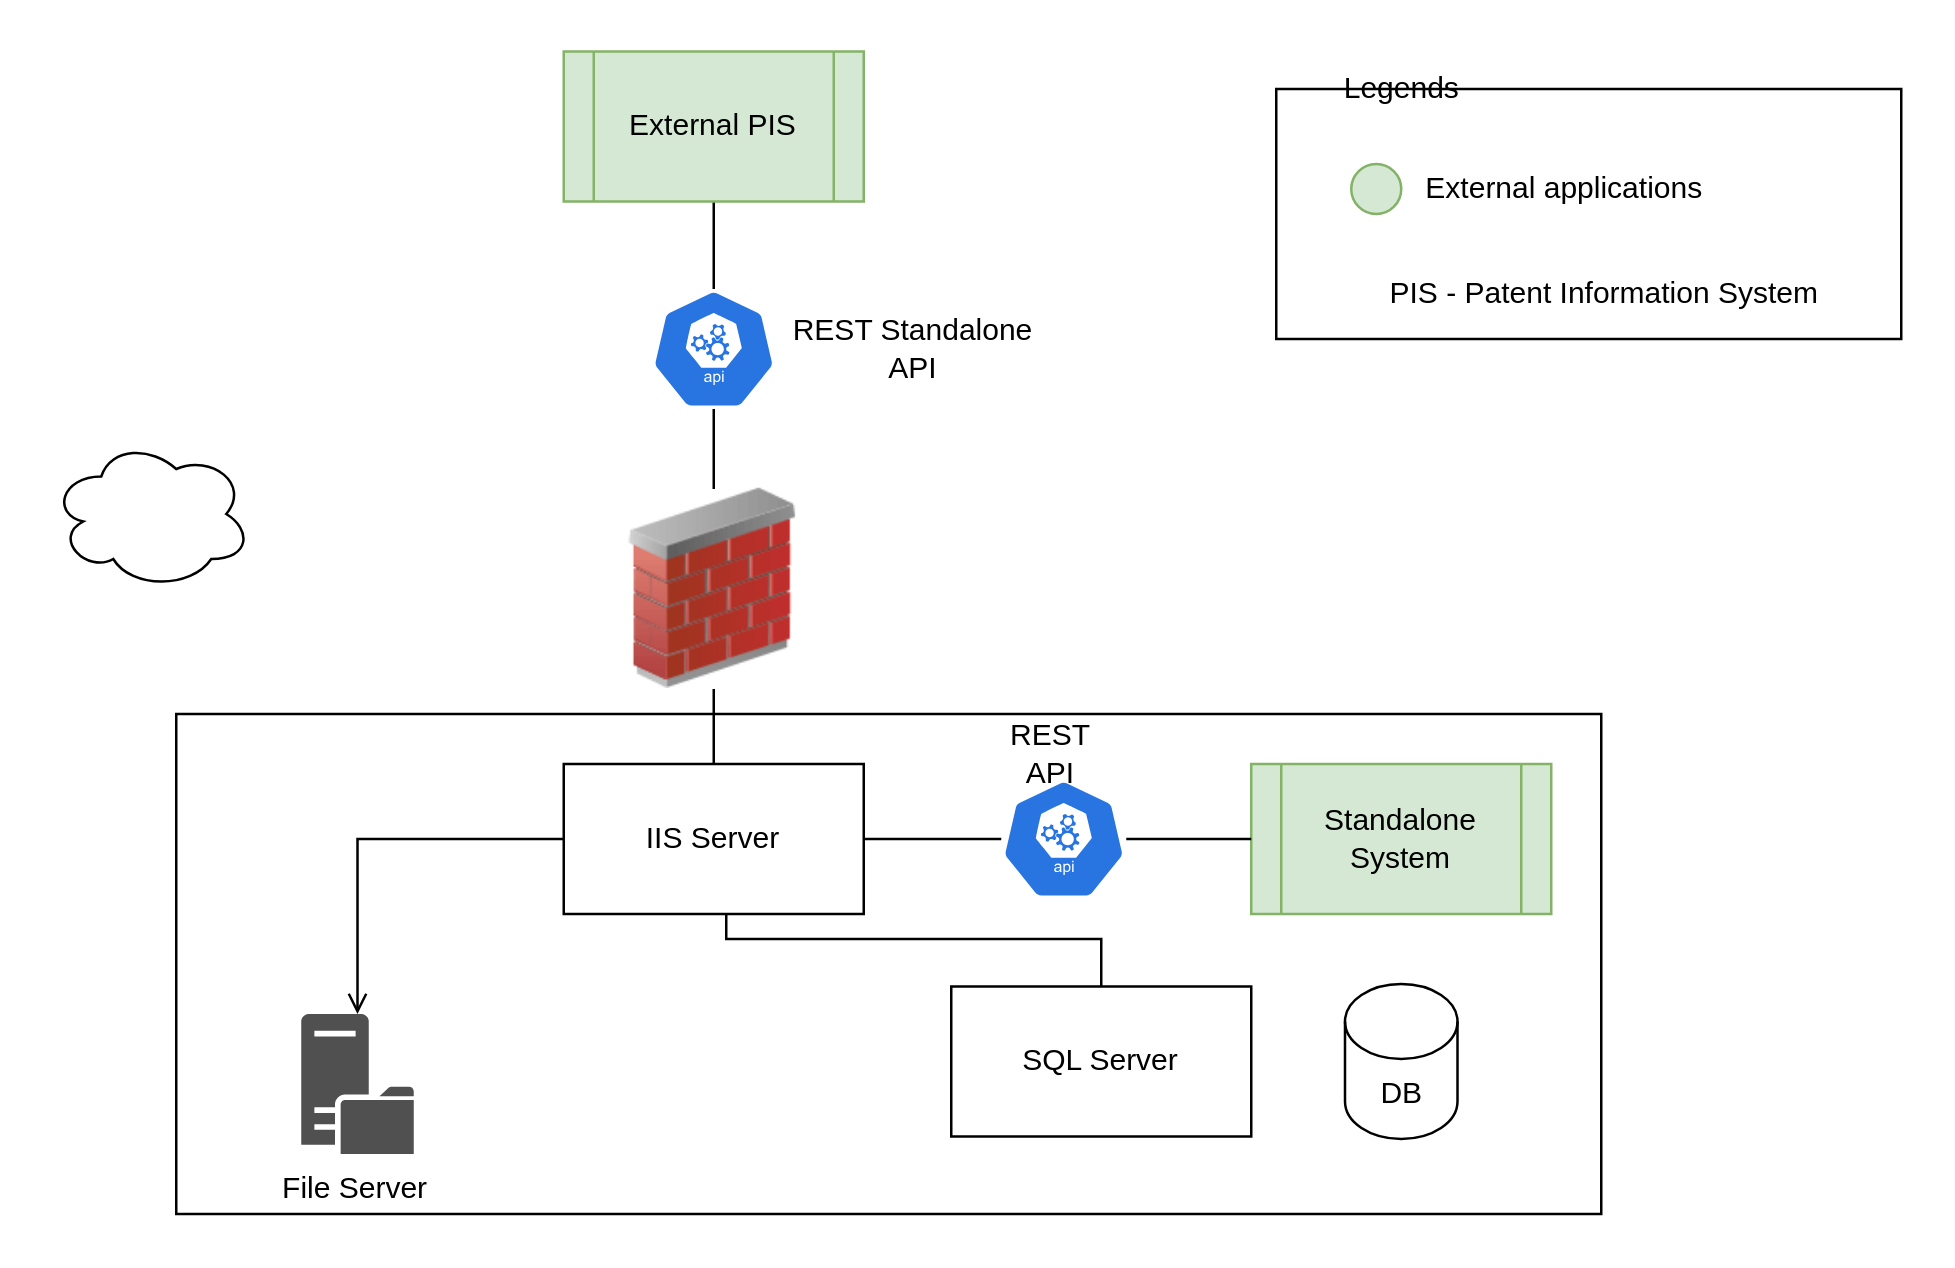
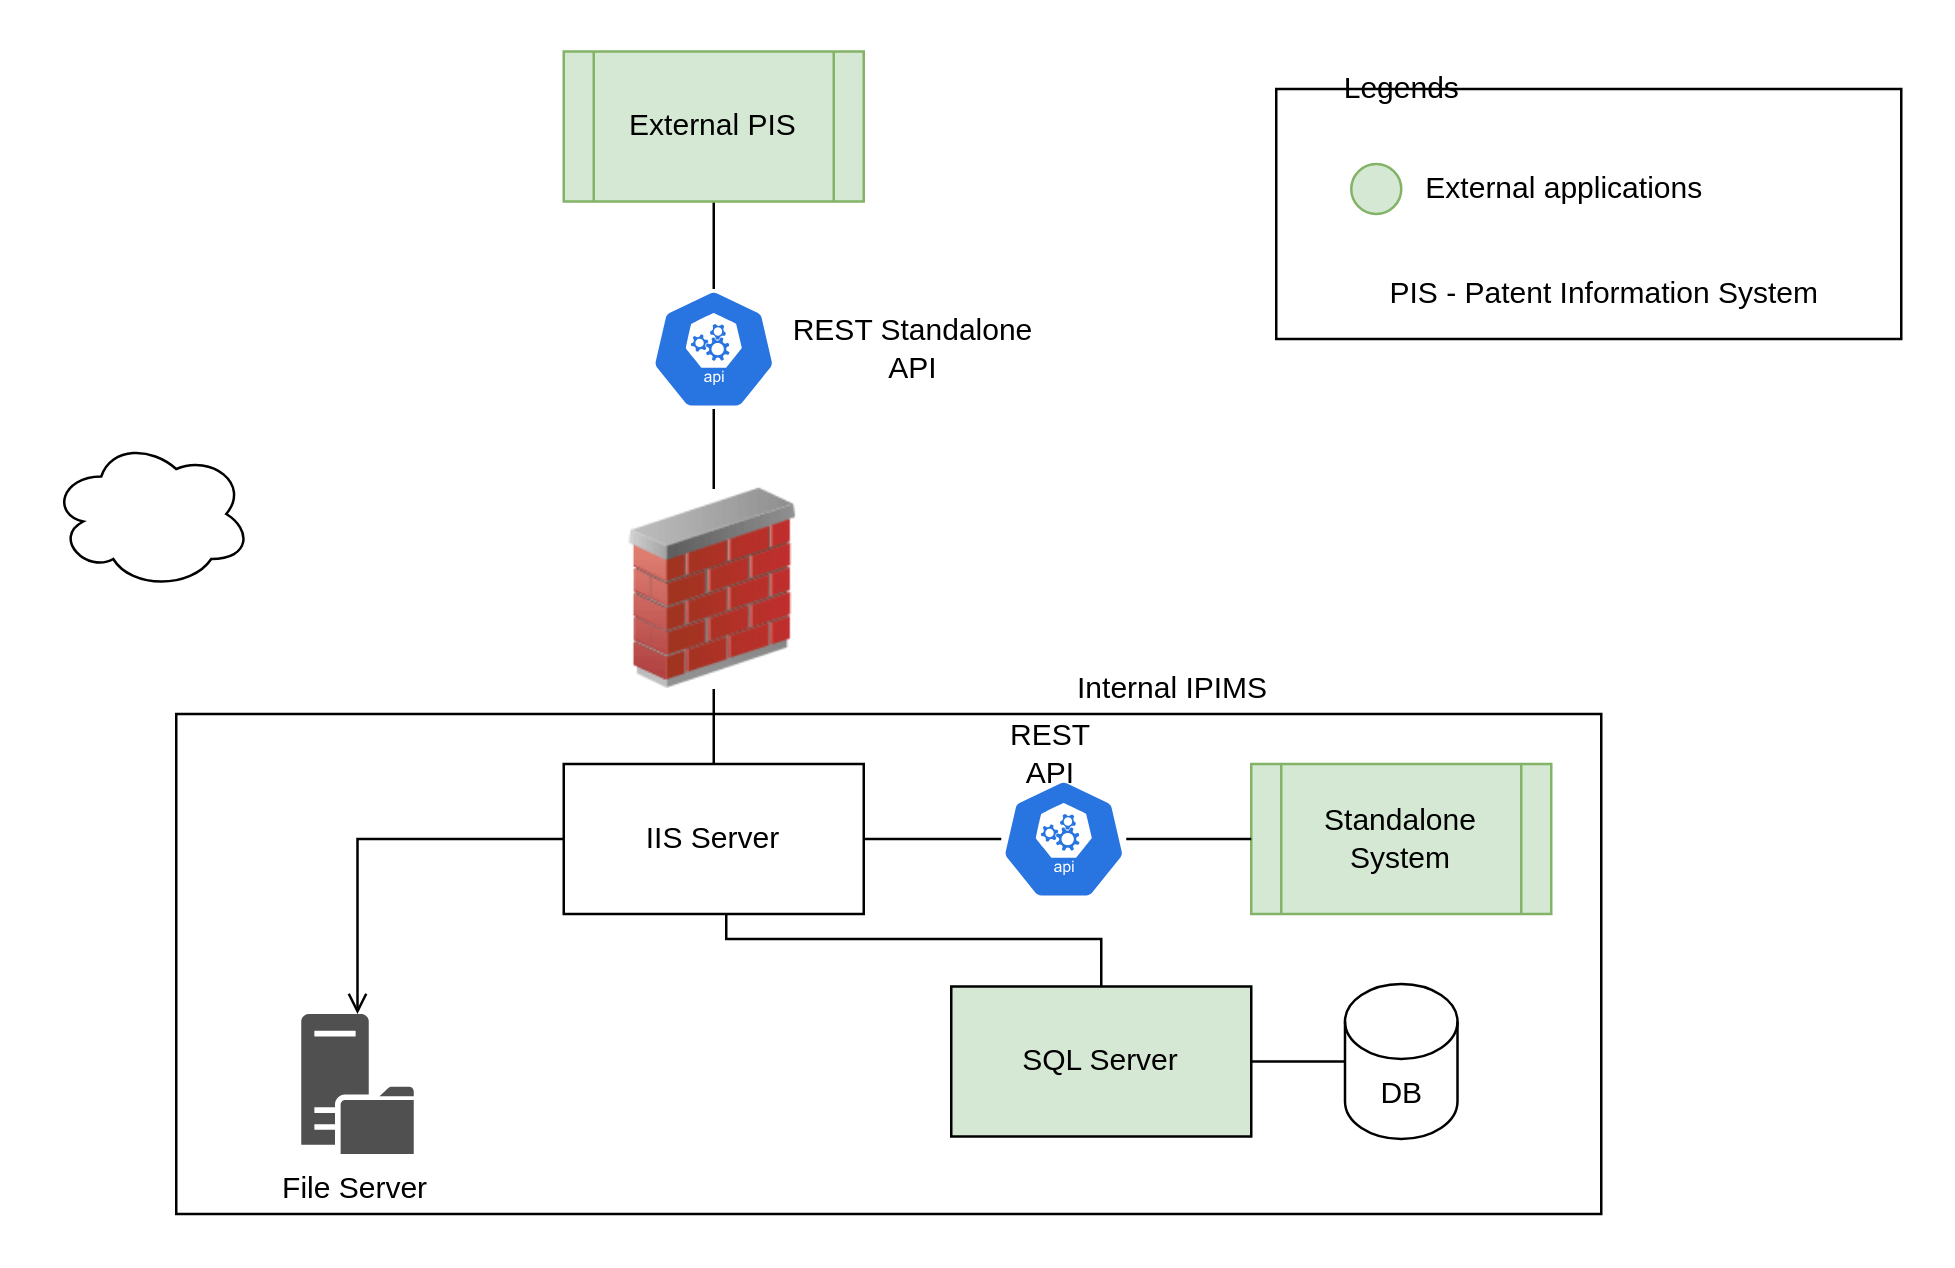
+ <mxCell id="16" value="Internal IPIMS&amp;nbsp;" style="text;html=1;align=center;verticalAlign=middle;resizable=0;points=[];autosize=1;" parent="1" vertex="1"><mxGeometry x="425" y="265" width="90" height="20" as="geometry" /></mxCell>
- <mxCell id="15" value="SQL Server" style="rounded=0;whiteSpace=wrap;html=1;" parent="1" vertex="1"><mxGeometry x="380" y="394" width="120" height="60" as="geometry" /></mxCell>
+ <mxCell id="15" value="SQL Server" style="rounded=0;whiteSpace=wrap;html=1;fillColor=#d5e8d4;" parent="1" vertex="1"><mxGeometry x="380" y="394" width="120" height="60" as="geometry" /></mxCell>
+ <mxCell id="14" value="" style="edgeStyle=orthogonalEdgeStyle;rounded=0;orthogonalLoop=1;jettySize=auto;html=1;endArrow=none;endFill=0;" parent="1" source="15" target="18" edge="1"><mxGeometry relative="1" as="geometry" /></mxCell>
